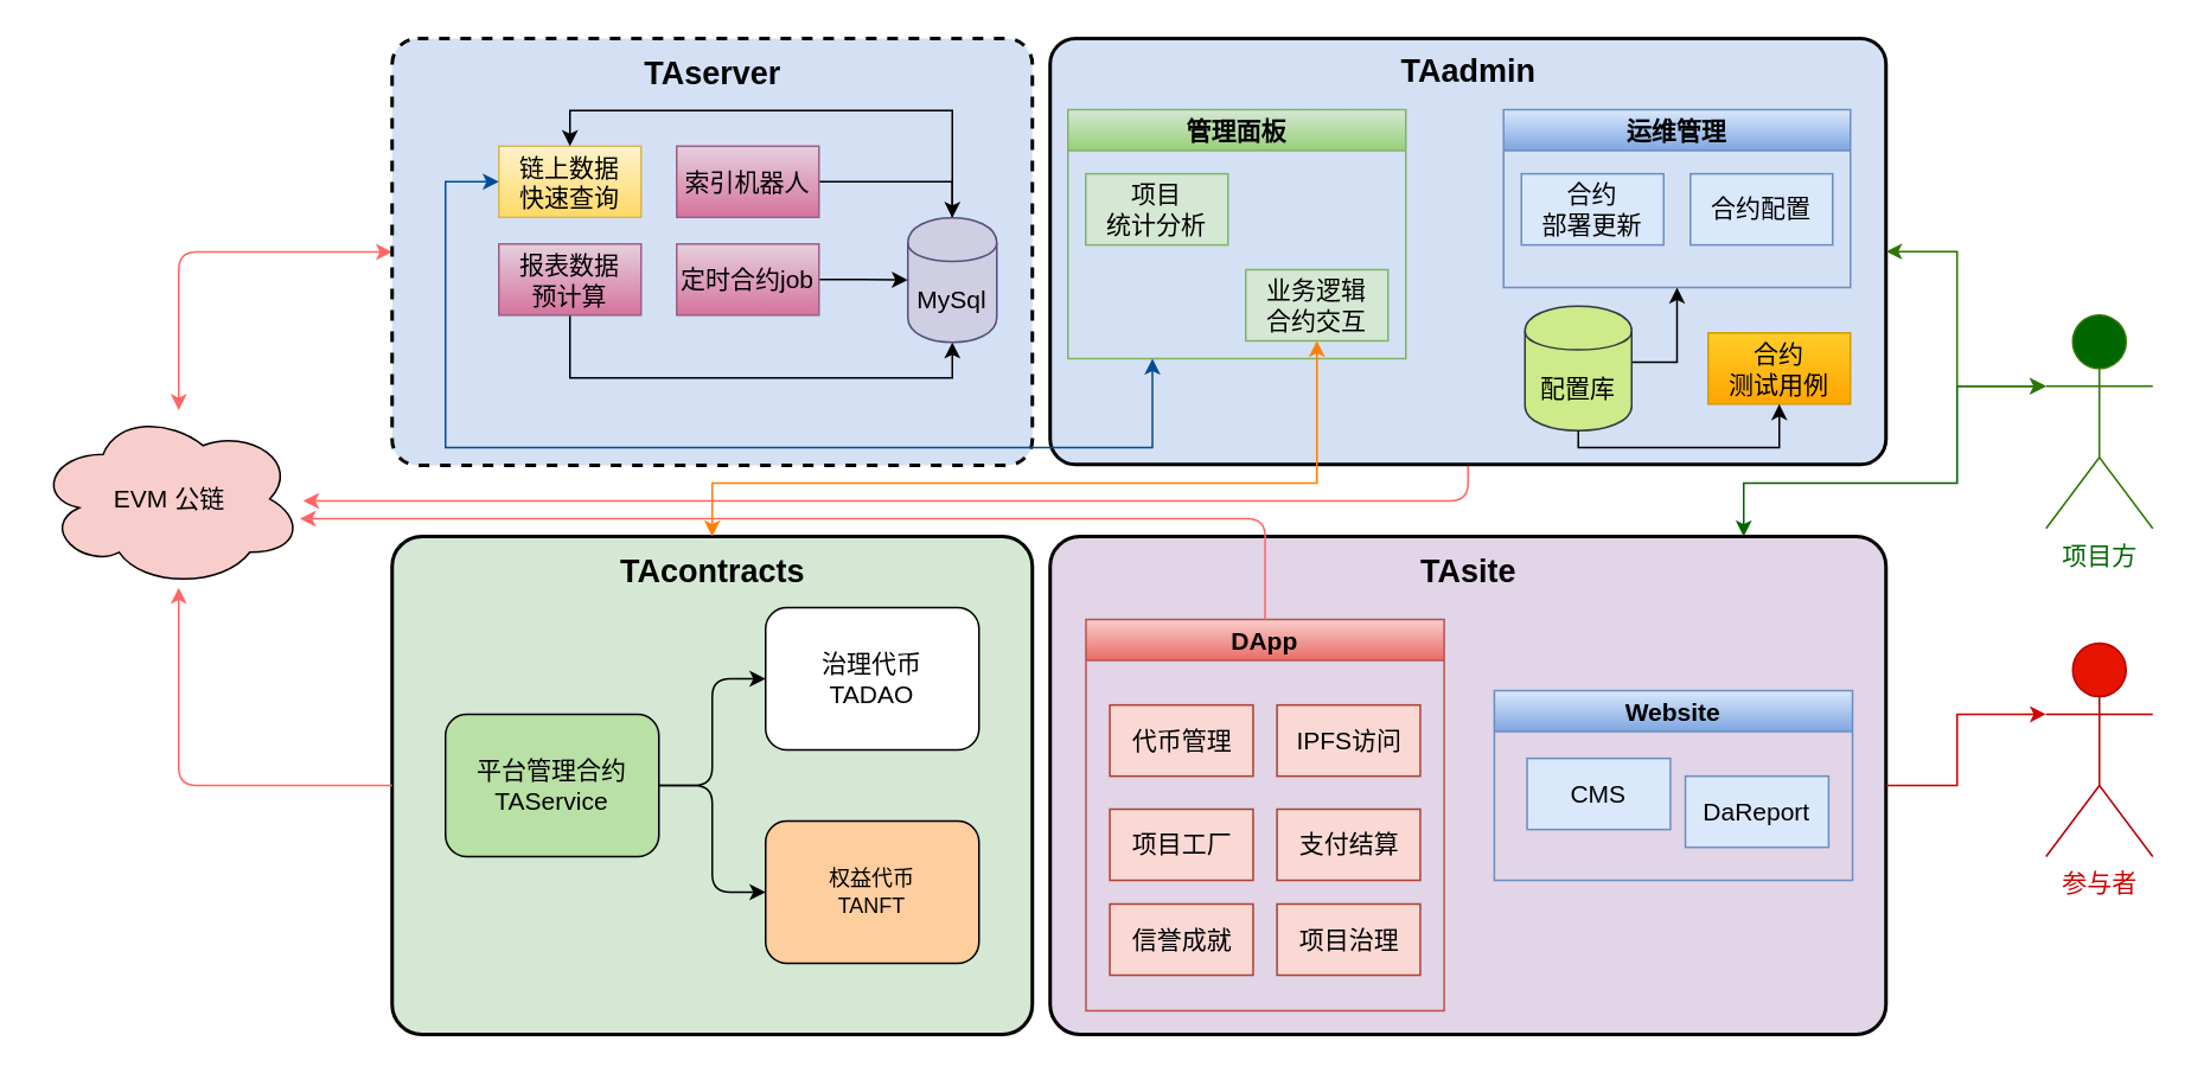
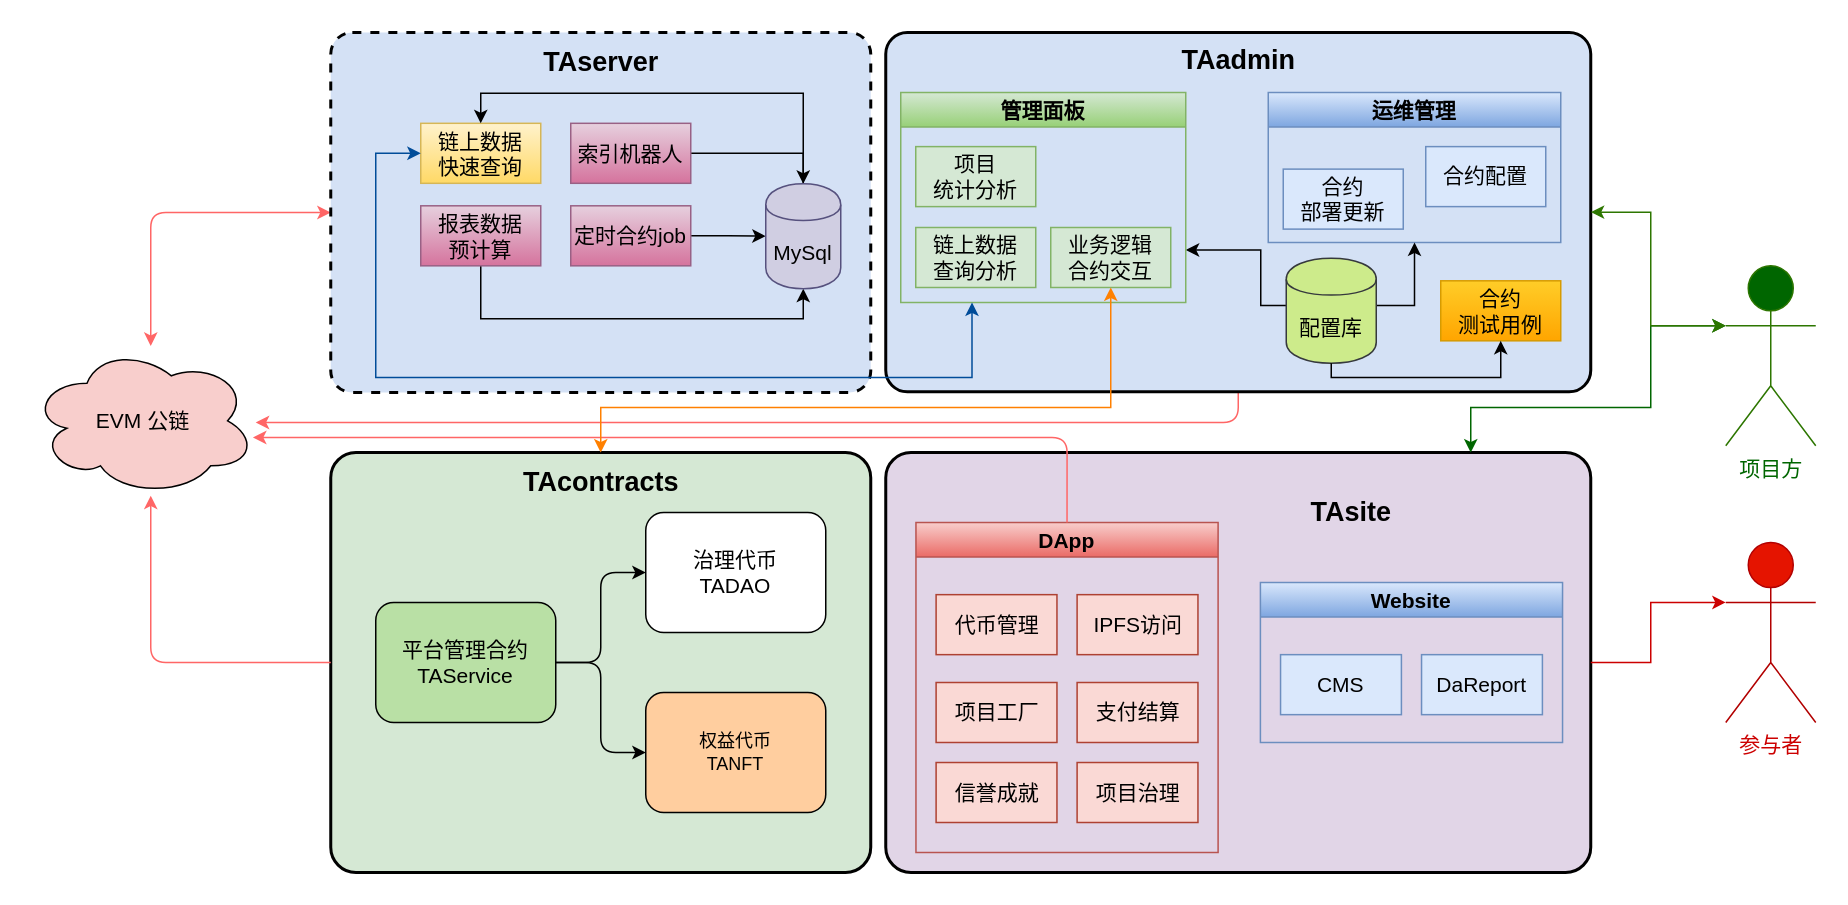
- <mxCell id="36" value="&lt;font style=&quot;font-size: 14px;&quot;&gt;合约&lt;br&gt;部署更新&lt;/font&gt;" style="rounded=0;whiteSpace=wrap;html=1;fillColor=#dae8fc;strokeColor=#6c8ebf;" parent="35" vertex="1"><mxGeometry x="10" y="36.08" width="80" height="40" as="geometry" /></mxCell>
+ <mxCell id="36" value="&lt;font style=&quot;font-size: 14px;&quot;&gt;合约&lt;br&gt;部署更新&lt;/font&gt;" style="rounded=0;whiteSpace=wrap;html=1;fillColor=#dae8fc;strokeColor=#6c8ebf;" parent="35" vertex="1"><mxGeometry x="10" y="51.08" width="80" height="40" as="geometry" /></mxCell>
+ <mxCell id="43" value="&lt;font style=&quot;font-size: 14px;&quot;&gt;链上数据&lt;br&gt;查询分析&lt;/font&gt;" style="rounded=0;whiteSpace=wrap;html=1;fillColor=#d5e8d4;strokeColor=#82b366;" parent="41" vertex="1"><mxGeometry x="10" y="90" width="80" height="40" as="geometry" /></mxCell>
+ <mxCell id="39" style="edgeStyle=orthogonalEdgeStyle;rounded=0;orthogonalLoop=1;jettySize=auto;html=1;exitX=0;exitY=0.5;exitDx=0;exitDy=0;entryX=1;entryY=0.75;entryDx=0;entryDy=0;startArrow=none;startFill=0;endArrow=classic;endFill=1;" parent="1" source="40" target="41" edge="1"><mxGeometry relative="1" as="geometry"><Array as="points"><mxPoint x="860" y="203" /><mxPoint x="840" y="203" /><mxPoint x="840" y="166" /></Array></mxGeometry></mxCell>
- <mxCell id="5" value="TAsite" style="text;strokeColor=none;fillColor=none;html=1;fontSize=18;fontStyle=1;verticalAlign=middle;align=center;" parent="3" vertex="1"><mxGeometry x="185" width="100" height="40" as="geometry" /></mxCell>
+ <mxCell id="5" value="TAsite" style="text;strokeColor=none;fillColor=none;html=1;fontSize=18;fontStyle=1;verticalAlign=middle;align=center;" parent="3" vertex="1"><mxGeometry x="260" y="20" width="100" height="40" as="geometry" /></mxCell>
- <mxCell id="14" value="CMS" style="rounded=0;whiteSpace=wrap;html=1;fillColor=#dae8fc;strokeColor=#6c8ebf;fontSize=14;" parent="13" vertex="1"><mxGeometry x="18.429" y="38.107" width="80.571" height="40" as="geometry" /></mxCell>
+ <mxCell id="14" value="CMS" style="rounded=0;whiteSpace=wrap;html=1;fillColor=#dae8fc;strokeColor=#6c8ebf;fontSize=14;" parent="13" vertex="1"><mxGeometry x="13.429" y="48.107" width="80.571" height="40" as="geometry" /></mxCell>
